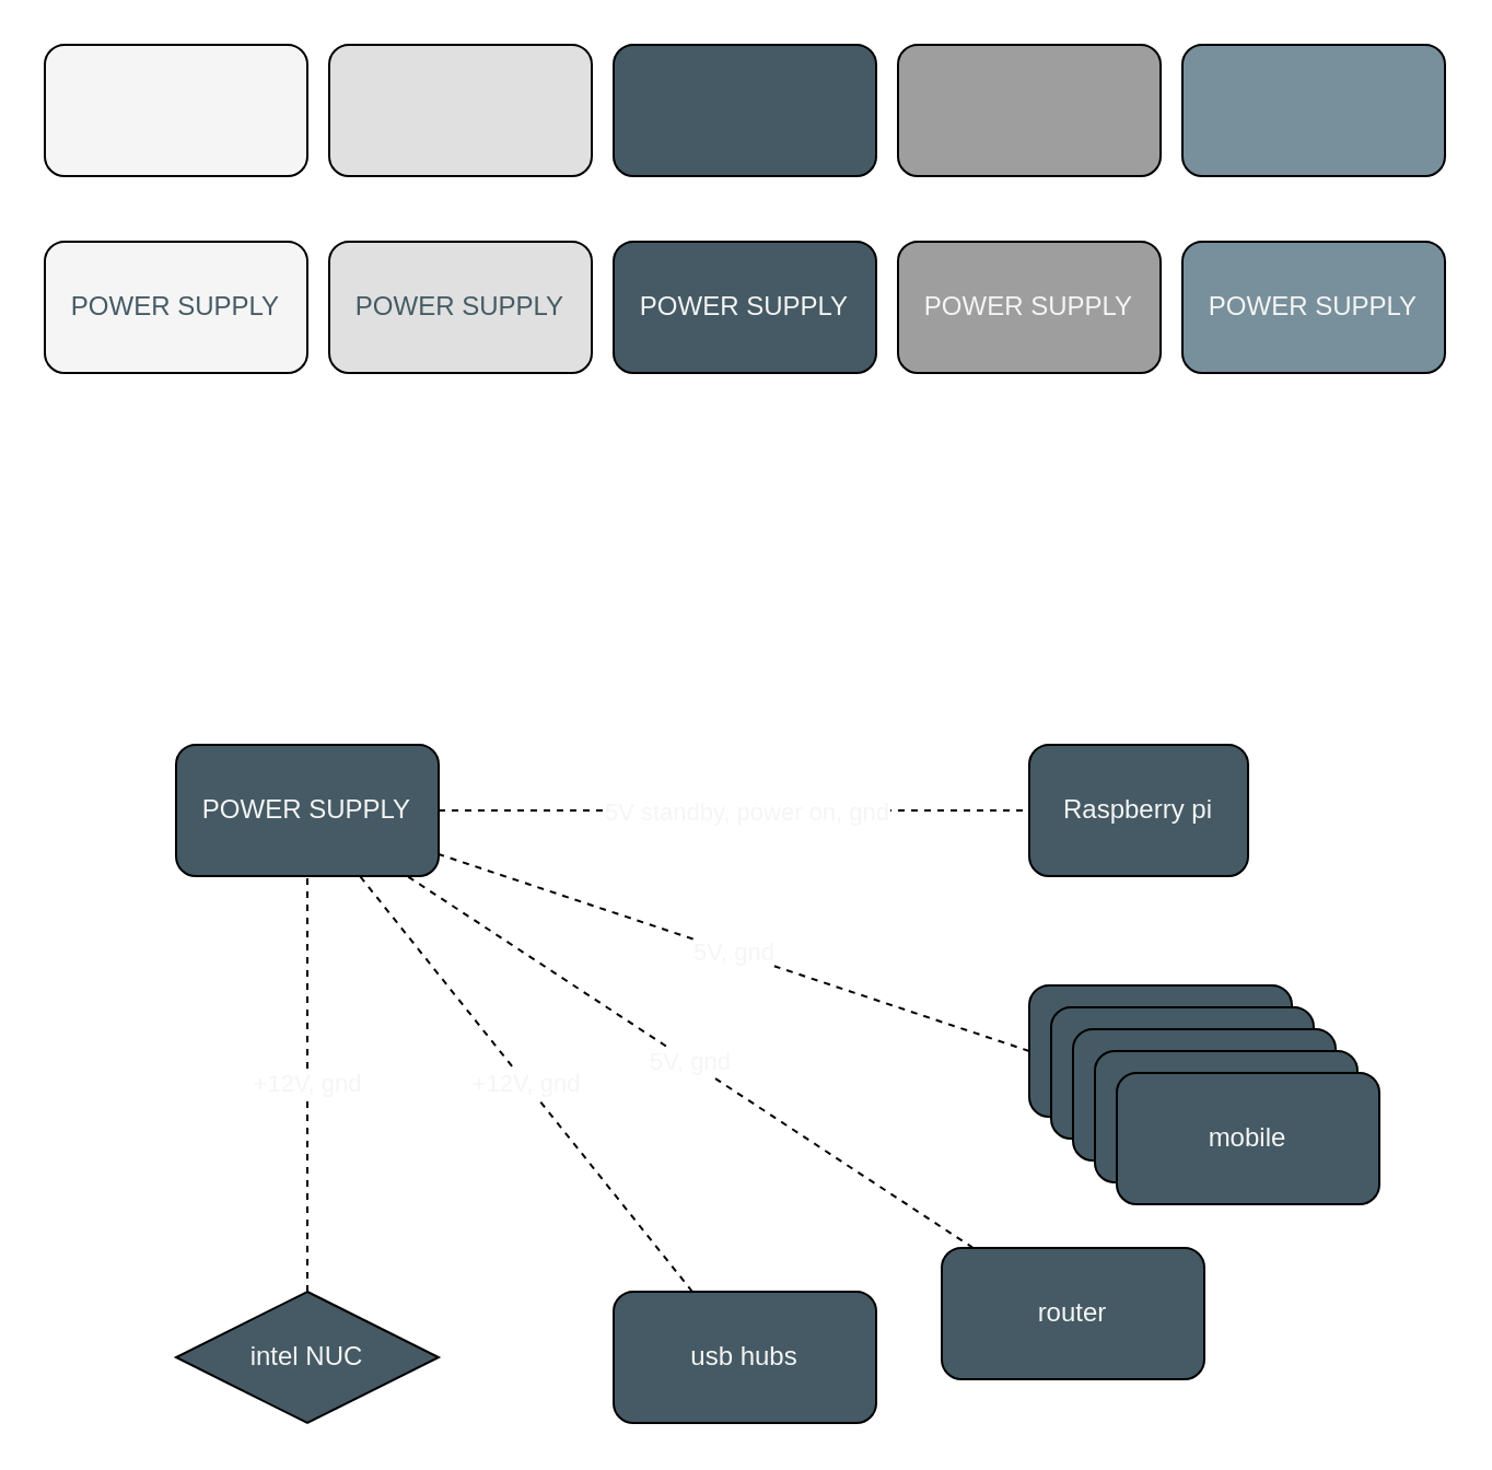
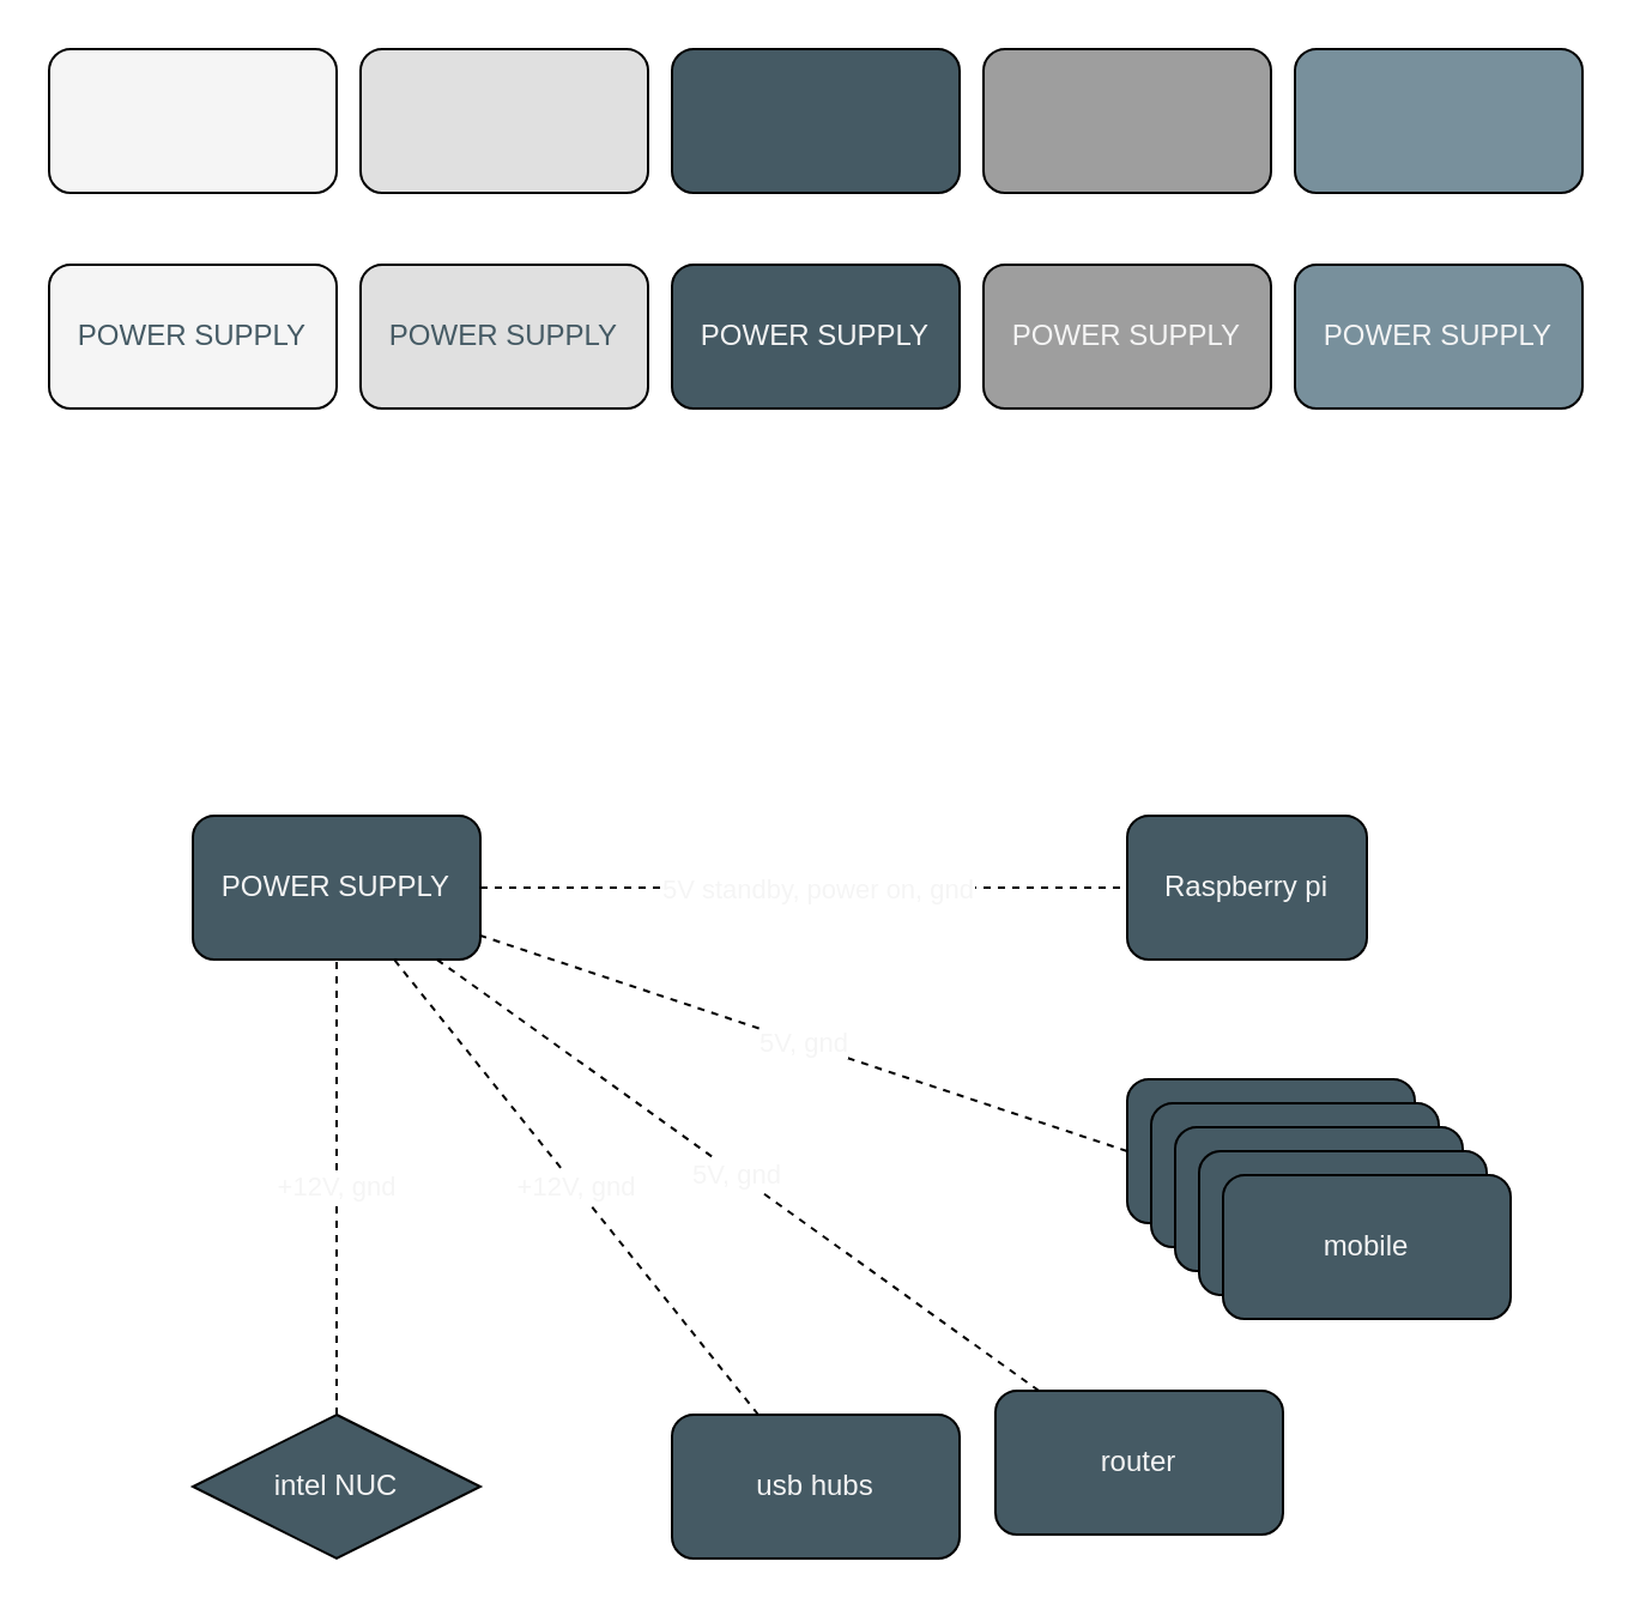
- <mxCell id="23" value="&lt;font color=&quot;#f5f5f5&quot;&gt;router&lt;/font&gt;" style="rounded=1;whiteSpace=wrap;html=1;fillColor=#455A64;" parent="1" vertex="1"><mxGeometry x="430" y="570" width="120" height="60" as="geometry" /></mxCell>
+ <mxCell id="23" value="&lt;font color=&quot;#f5f5f5&quot;&gt;router&lt;/font&gt;" style="rounded=1;whiteSpace=wrap;html=1;fillColor=#455A64;" parent="1" vertex="1"><mxGeometry x="415" y="580" width="120" height="60" as="geometry" /></mxCell>
